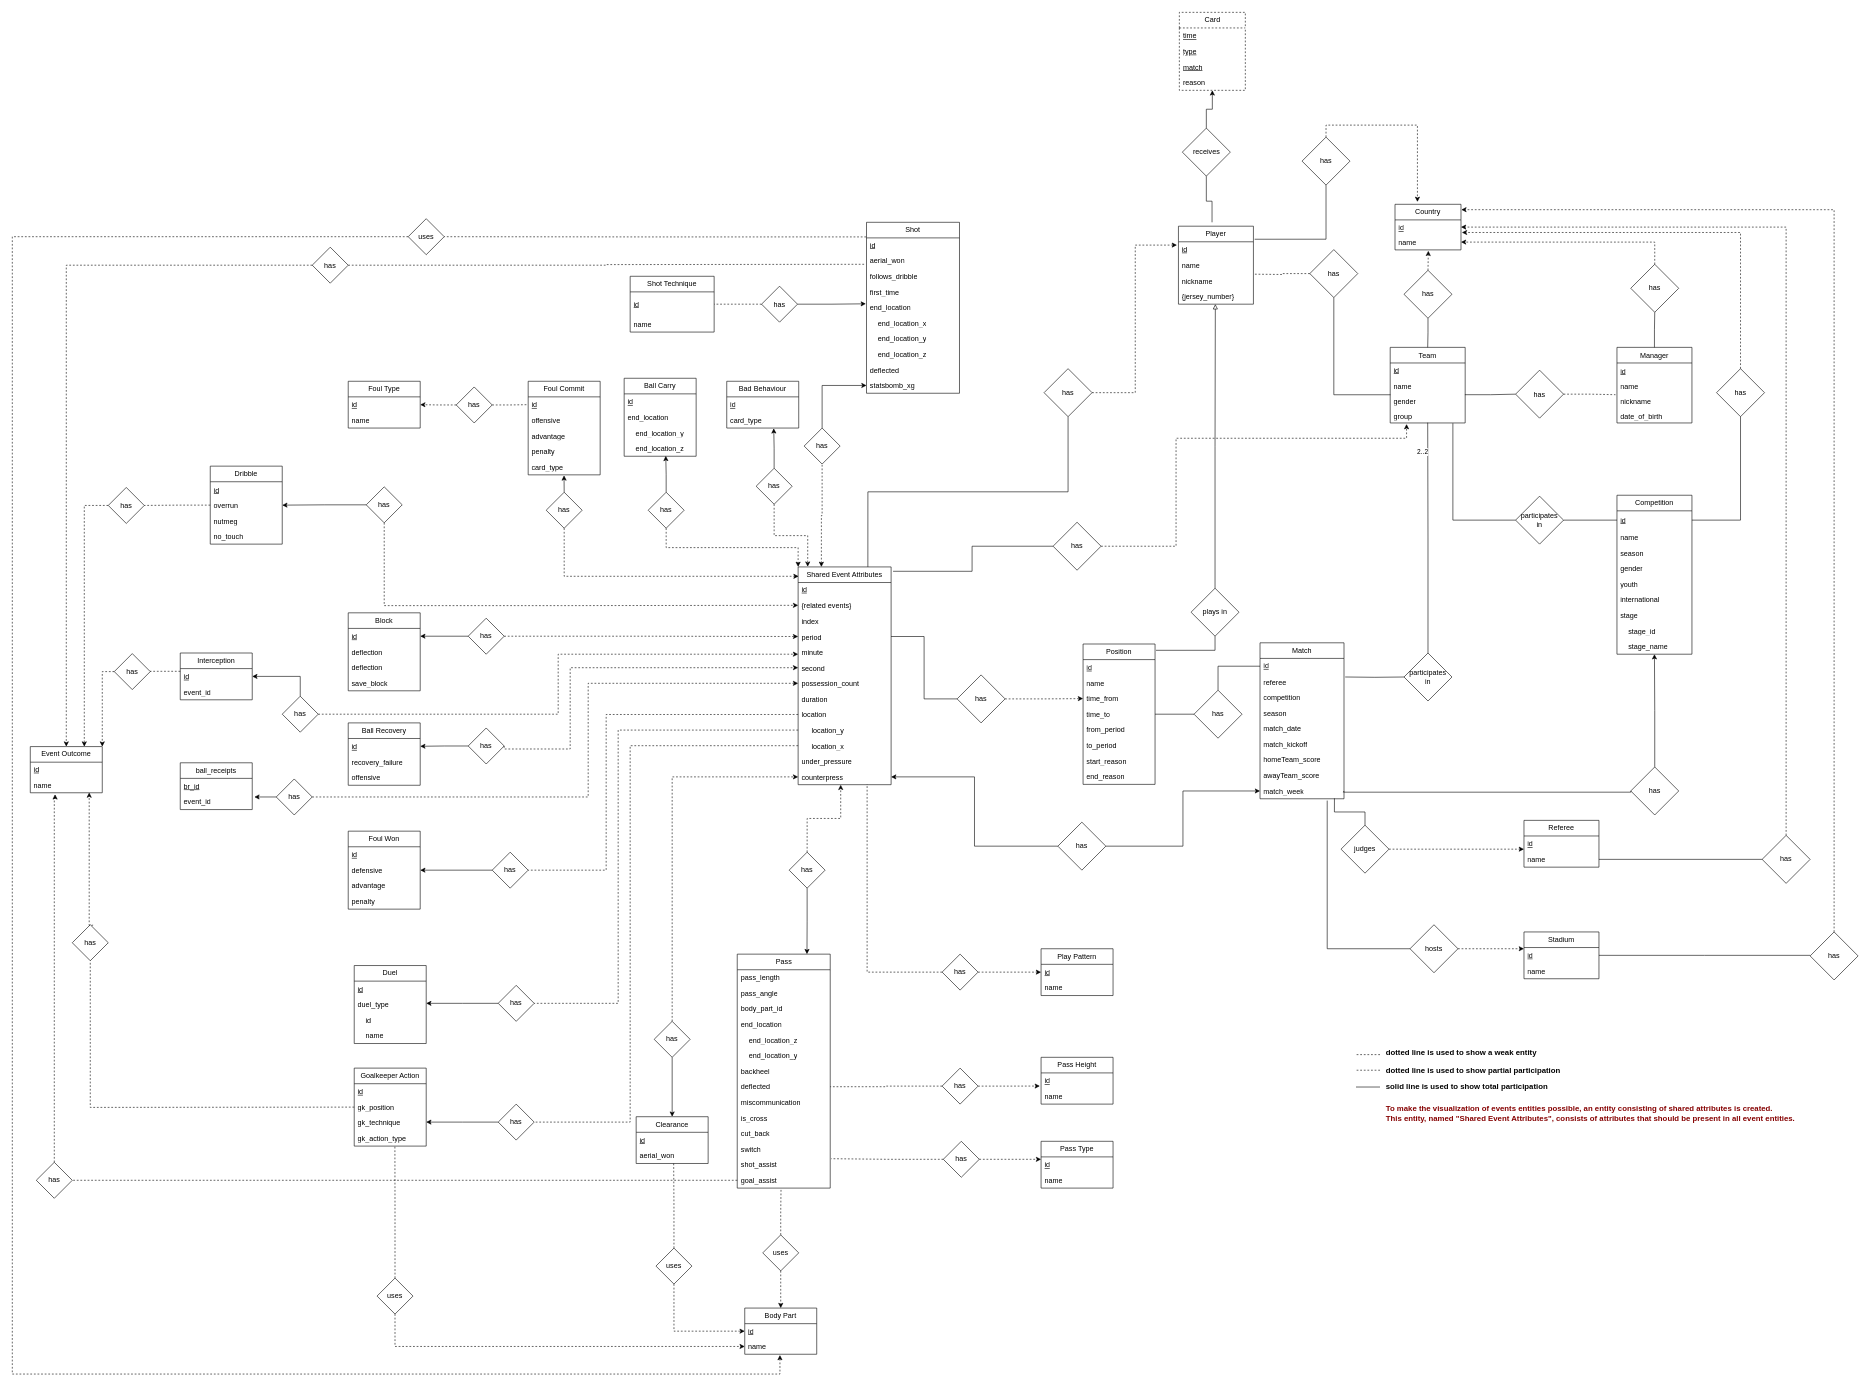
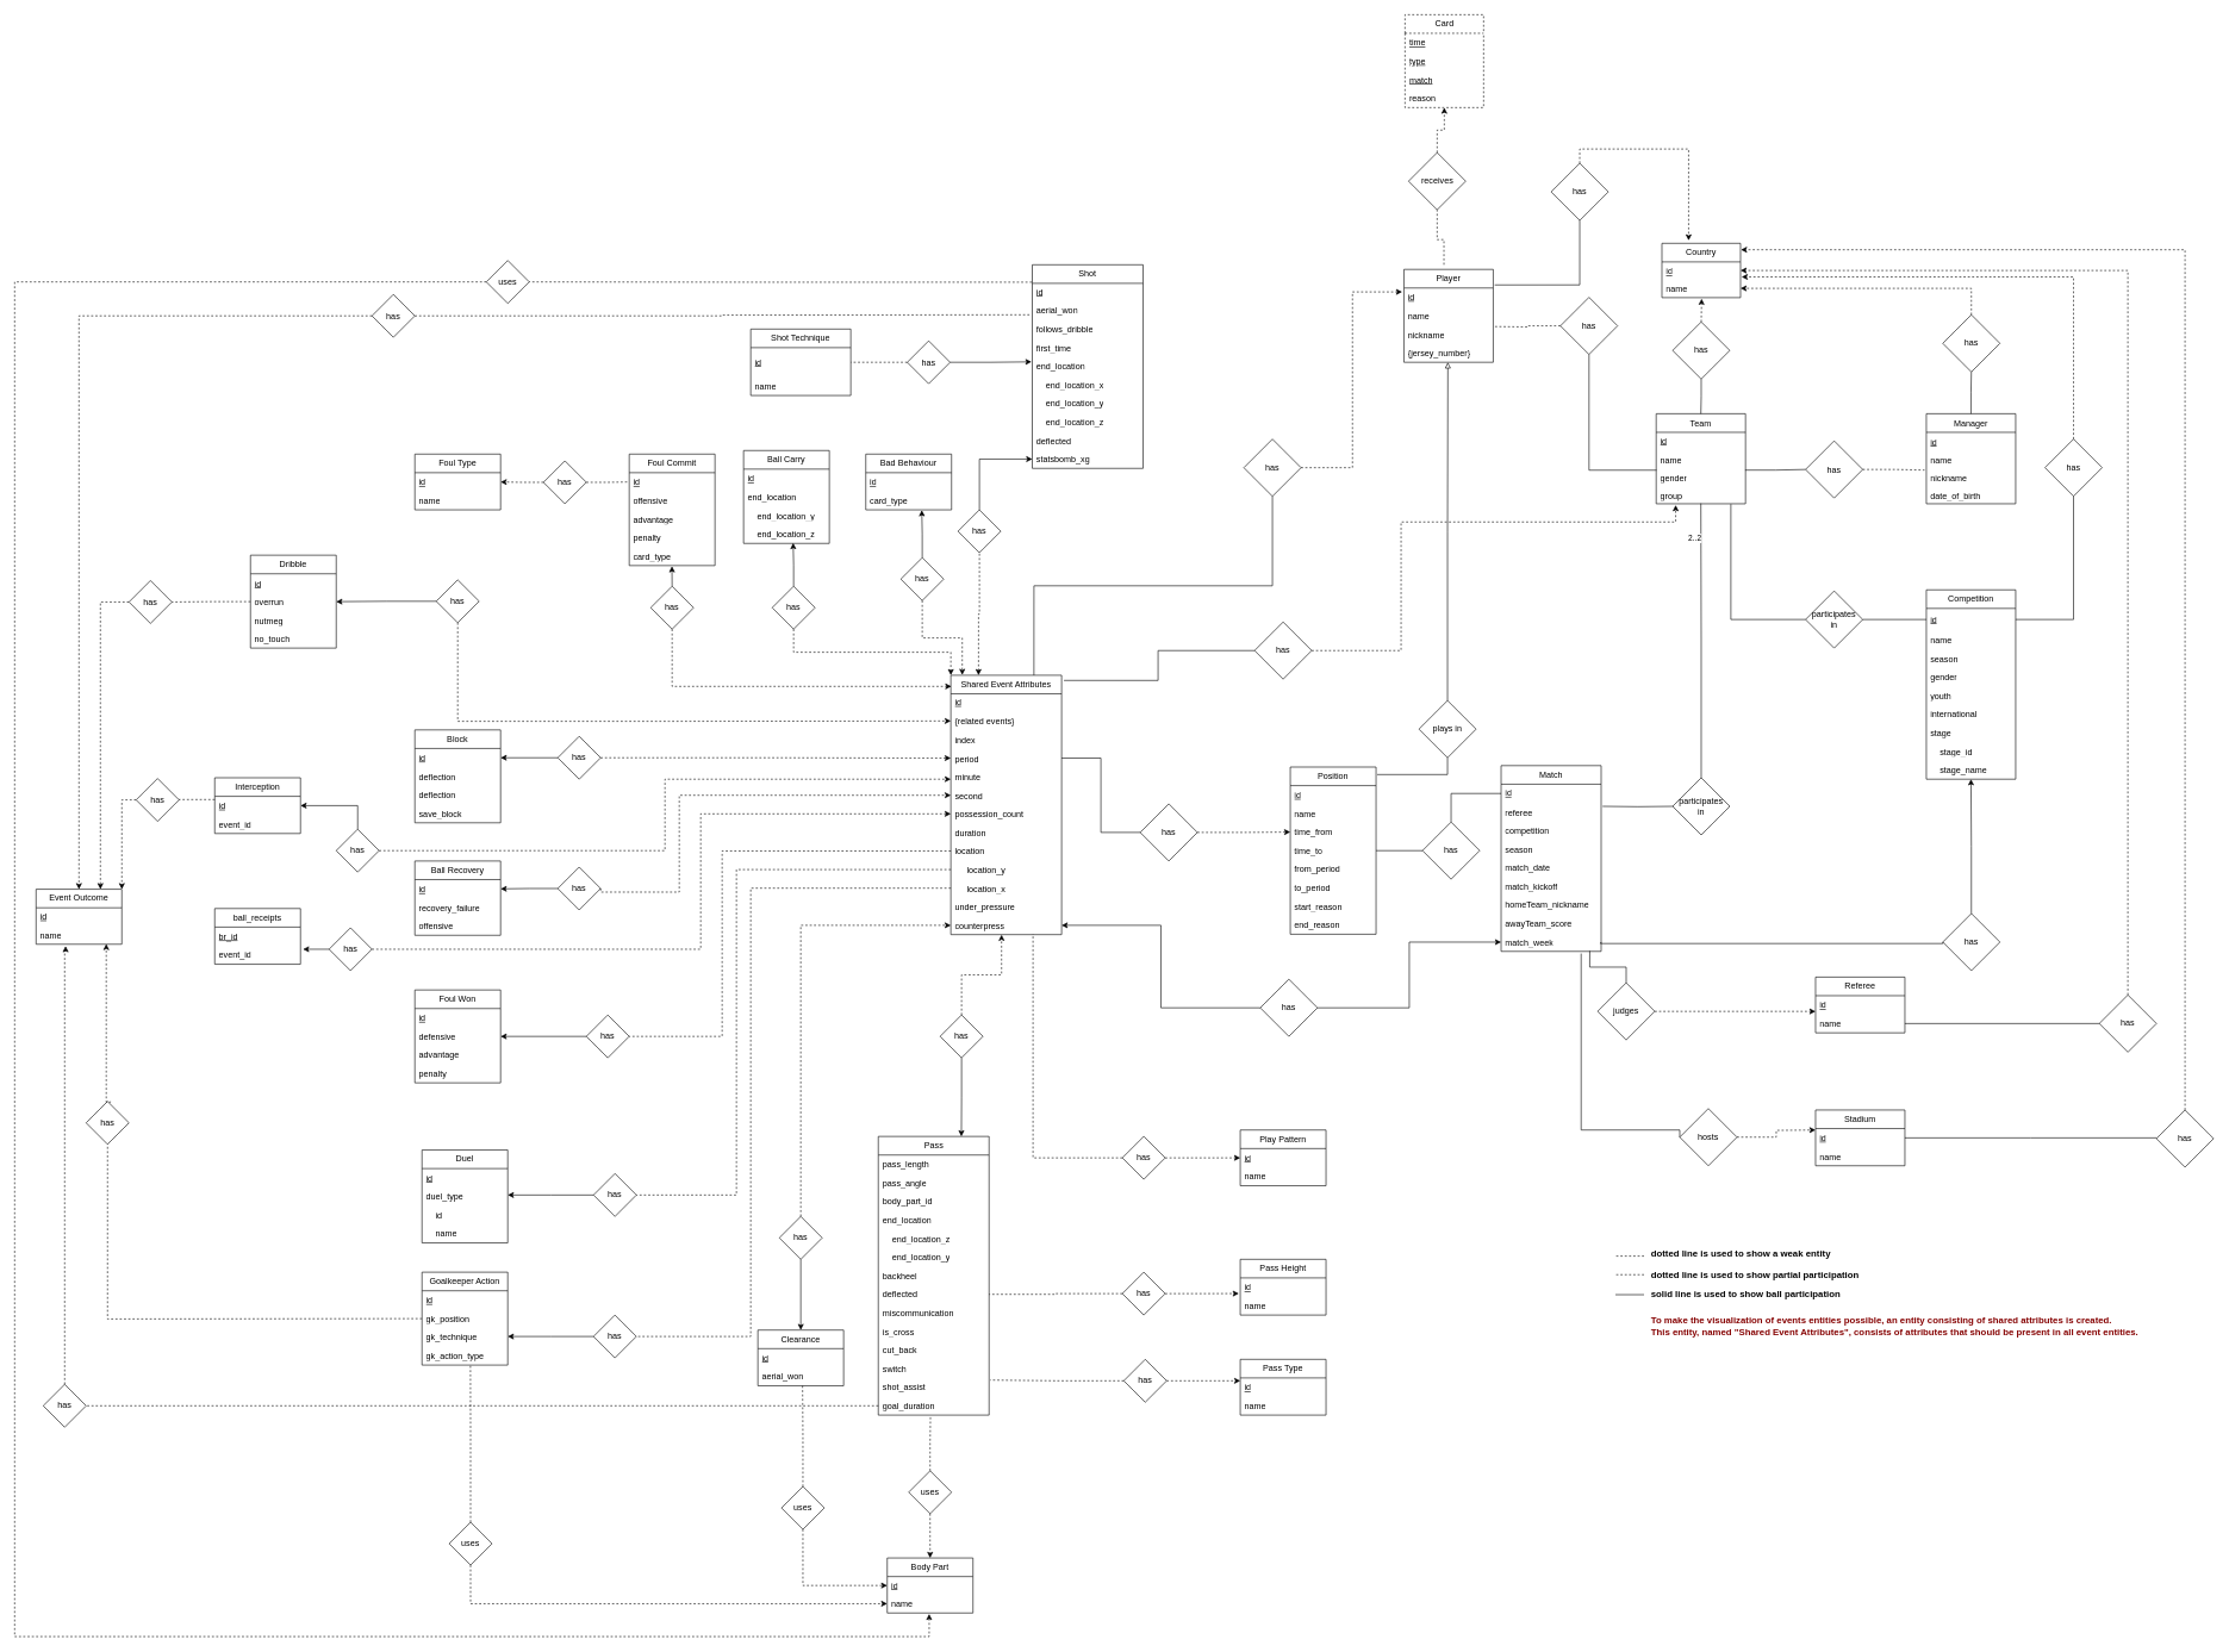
- <mxCell id="79" style="edgeStyle=orthogonalEdgeStyle;rounded=0;orthogonalLoop=1;jettySize=auto;html=1;exitX=0.5;exitY=0;exitDx=0;exitDy=0;endArrow=classic;endFill=1;" parent="1" source="80" target="59" edge="1"><mxGeometry relative="1" as="geometry" /></mxCell>
+ <mxCell id="79" style="edgeStyle=orthogonalEdgeStyle;rounded=0;orthogonalLoop=1;jettySize=auto;html=1;exitX=0.5;exitY=0;exitDx=0;exitDy=0;endArrow=classic;endFill=1;dashed=1;" parent="1" source="80" target="59" edge="1"><mxGeometry relative="1" as="geometry" /></mxCell>
- <mxCell id="81" style="edgeStyle=orthogonalEdgeStyle;rounded=0;orthogonalLoop=1;jettySize=auto;html=1;exitX=0.448;exitY=-0.05;exitDx=0;exitDy=0;entryX=0.5;entryY=1;entryDx=0;entryDy=0;endArrow=none;endFill=0;dashed=0;exitPerimeter=0;" parent="1" source="44" target="80" edge="1"><mxGeometry relative="1" as="geometry" /></mxCell>
+ <mxCell id="81" style="edgeStyle=orthogonalEdgeStyle;rounded=0;orthogonalLoop=1;jettySize=auto;html=1;exitX=0.448;exitY=-0.05;exitDx=0;exitDy=0;entryX=0.5;entryY=1;entryDx=0;entryDy=0;endArrow=none;endFill=0;dashed=1;exitPerimeter=0;" parent="1" source="44" target="80" edge="1"><mxGeometry relative="1" as="geometry" /></mxCell>
- <mxCell id="30" value="&lt;div style=&quot;text-align: center;&quot;&gt;homeTeam_score&lt;/div&gt;" style="text;strokeColor=none;fillColor=none;align=left;verticalAlign=top;spacingLeft=4;spacingRight=4;overflow=hidden;rotatable=0;points=[[0,0.5],[1,0.5]];portConstraint=eastwest;whiteSpace=wrap;html=1;" parent="23" vertex="1"><mxGeometry y="182" width="140" height="26" as="geometry" /></mxCell>
+ <mxCell id="30" value="&lt;div style=&quot;text-align: center;&quot;&gt;homeTeam_nickname&lt;/div&gt;" style="text;strokeColor=none;fillColor=none;align=left;verticalAlign=top;spacingLeft=4;spacingRight=4;overflow=hidden;rotatable=0;points=[[0,0.5],[1,0.5]];portConstraint=eastwest;whiteSpace=wrap;html=1;" parent="23" vertex="1"><mxGeometry y="182" width="140" height="26" as="geometry" /></mxCell>
- <mxCell id="70" value="hosts" style="rhombus;whiteSpace=wrap;html=1;fillColor=none;fontStyle=0;startSize=26;" parent="1" vertex="1"><mxGeometry x="2350" y="1541" width="80" height="80" as="geometry" /></mxCell>
+ <mxCell id="70" value="hosts" style="rhombus;whiteSpace=wrap;html=1;fillColor=none;fontStyle=0;startSize=26;" parent="1" vertex="1"><mxGeometry x="2350" y="1551" width="80" height="80" as="geometry" /></mxCell>
- <mxCell id="246" value="&lt;span style=&quot;font-size: 13px; font-weight: 700;&quot;&gt;solid line is used to show total participation&lt;/span&gt;" style="text;html=1;align=left;verticalAlign=middle;whiteSpace=wrap;rounded=0;" vertex="1" parent="1"><mxGeometry x="2308" y="1796" width="290" height="30" as="geometry" /></mxCell>
+ <mxCell id="246" value="&lt;span style=&quot;font-size: 13px; font-weight: 700;&quot;&gt;solid line is used to show ball participation&lt;/span&gt;" style="text;html=1;align=left;verticalAlign=middle;whiteSpace=wrap;rounded=0;" vertex="1" parent="1"><mxGeometry x="2308" y="1796" width="290" height="30" as="geometry" /></mxCell>
- <mxCell id="147" value="goal_assist" style="text;strokeColor=none;fillColor=none;align=left;verticalAlign=top;spacingLeft=4;spacingRight=4;overflow=hidden;rotatable=0;points=[[0,0.5],[1,0.5]];portConstraint=eastwest;whiteSpace=wrap;html=1;" vertex="1" parent="133"><mxGeometry y="364" width="155" height="26" as="geometry" /></mxCell>
+ <mxCell id="147" value="goal_duration" style="text;strokeColor=none;fillColor=none;align=left;verticalAlign=top;spacingLeft=4;spacingRight=4;overflow=hidden;rotatable=0;points=[[0,0.5],[1,0.5]];portConstraint=eastwest;whiteSpace=wrap;html=1;" vertex="1" parent="133"><mxGeometry y="364" width="155" height="26" as="geometry" /></mxCell>
